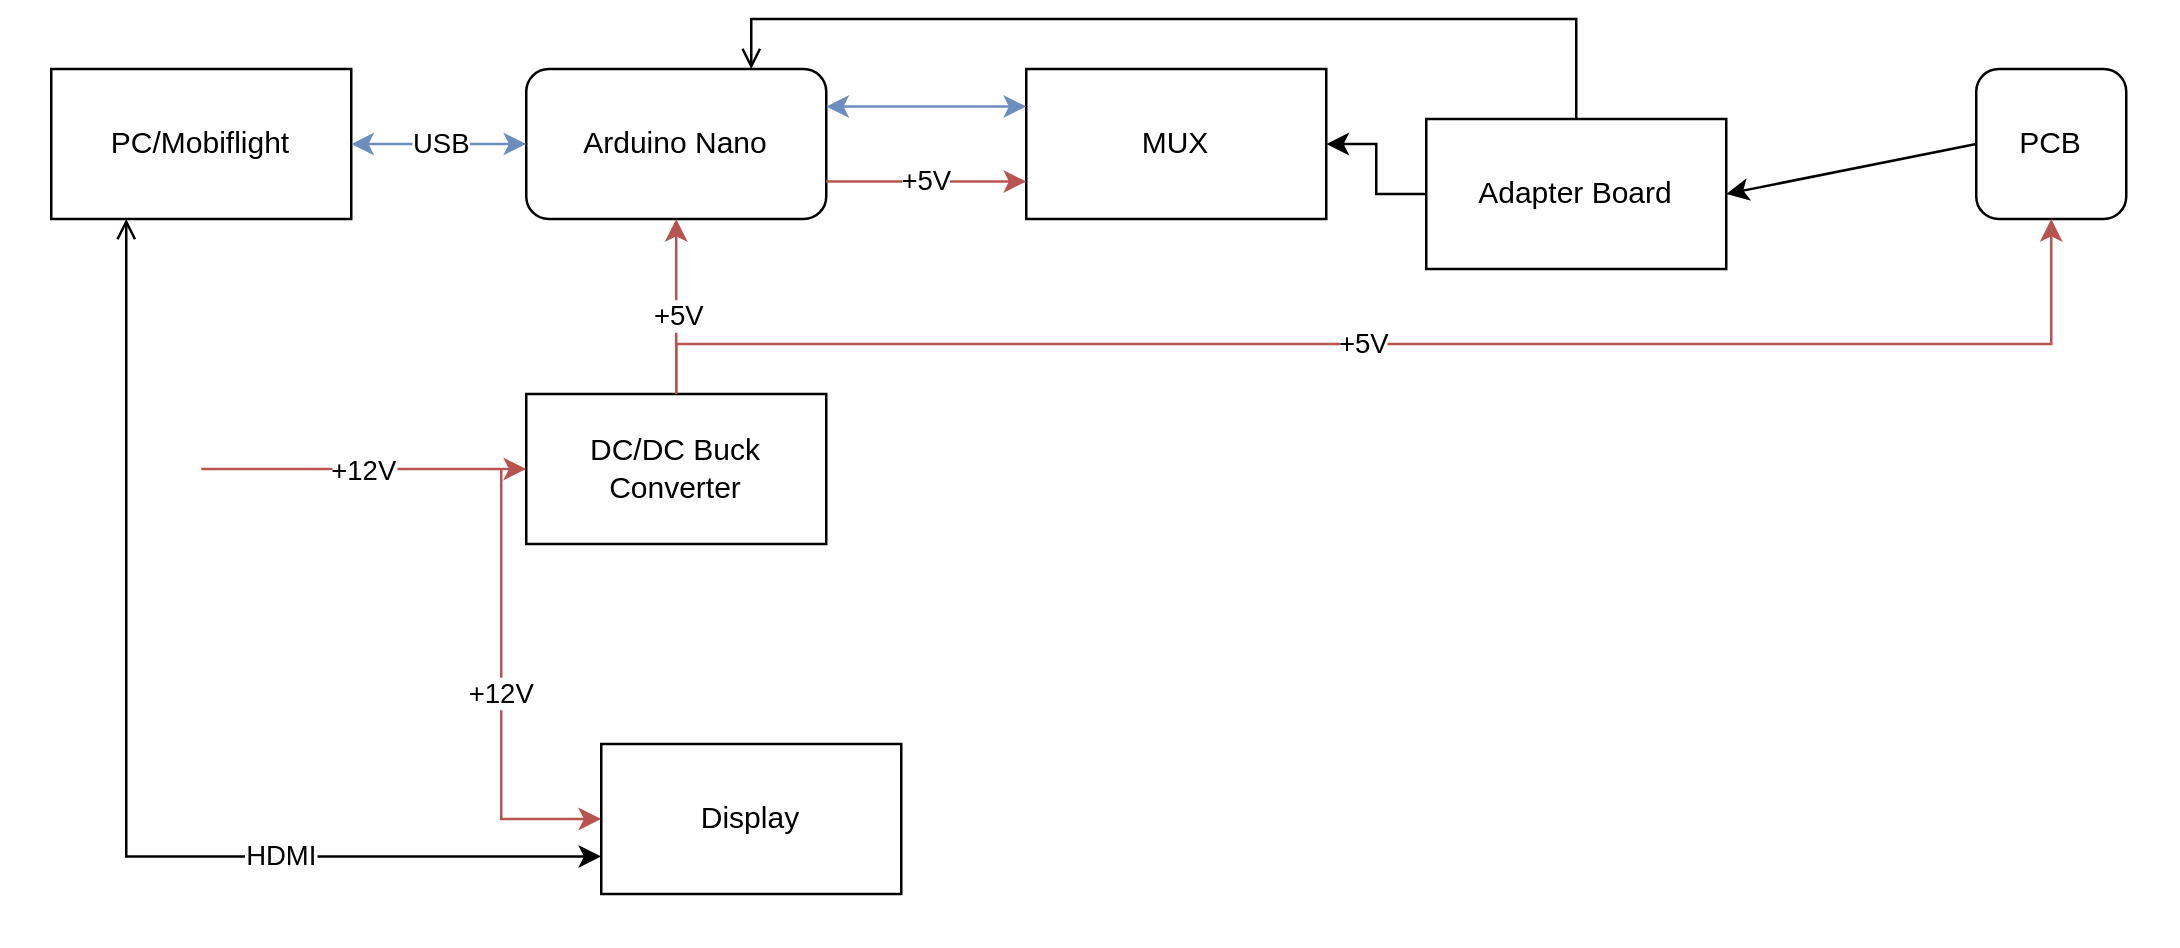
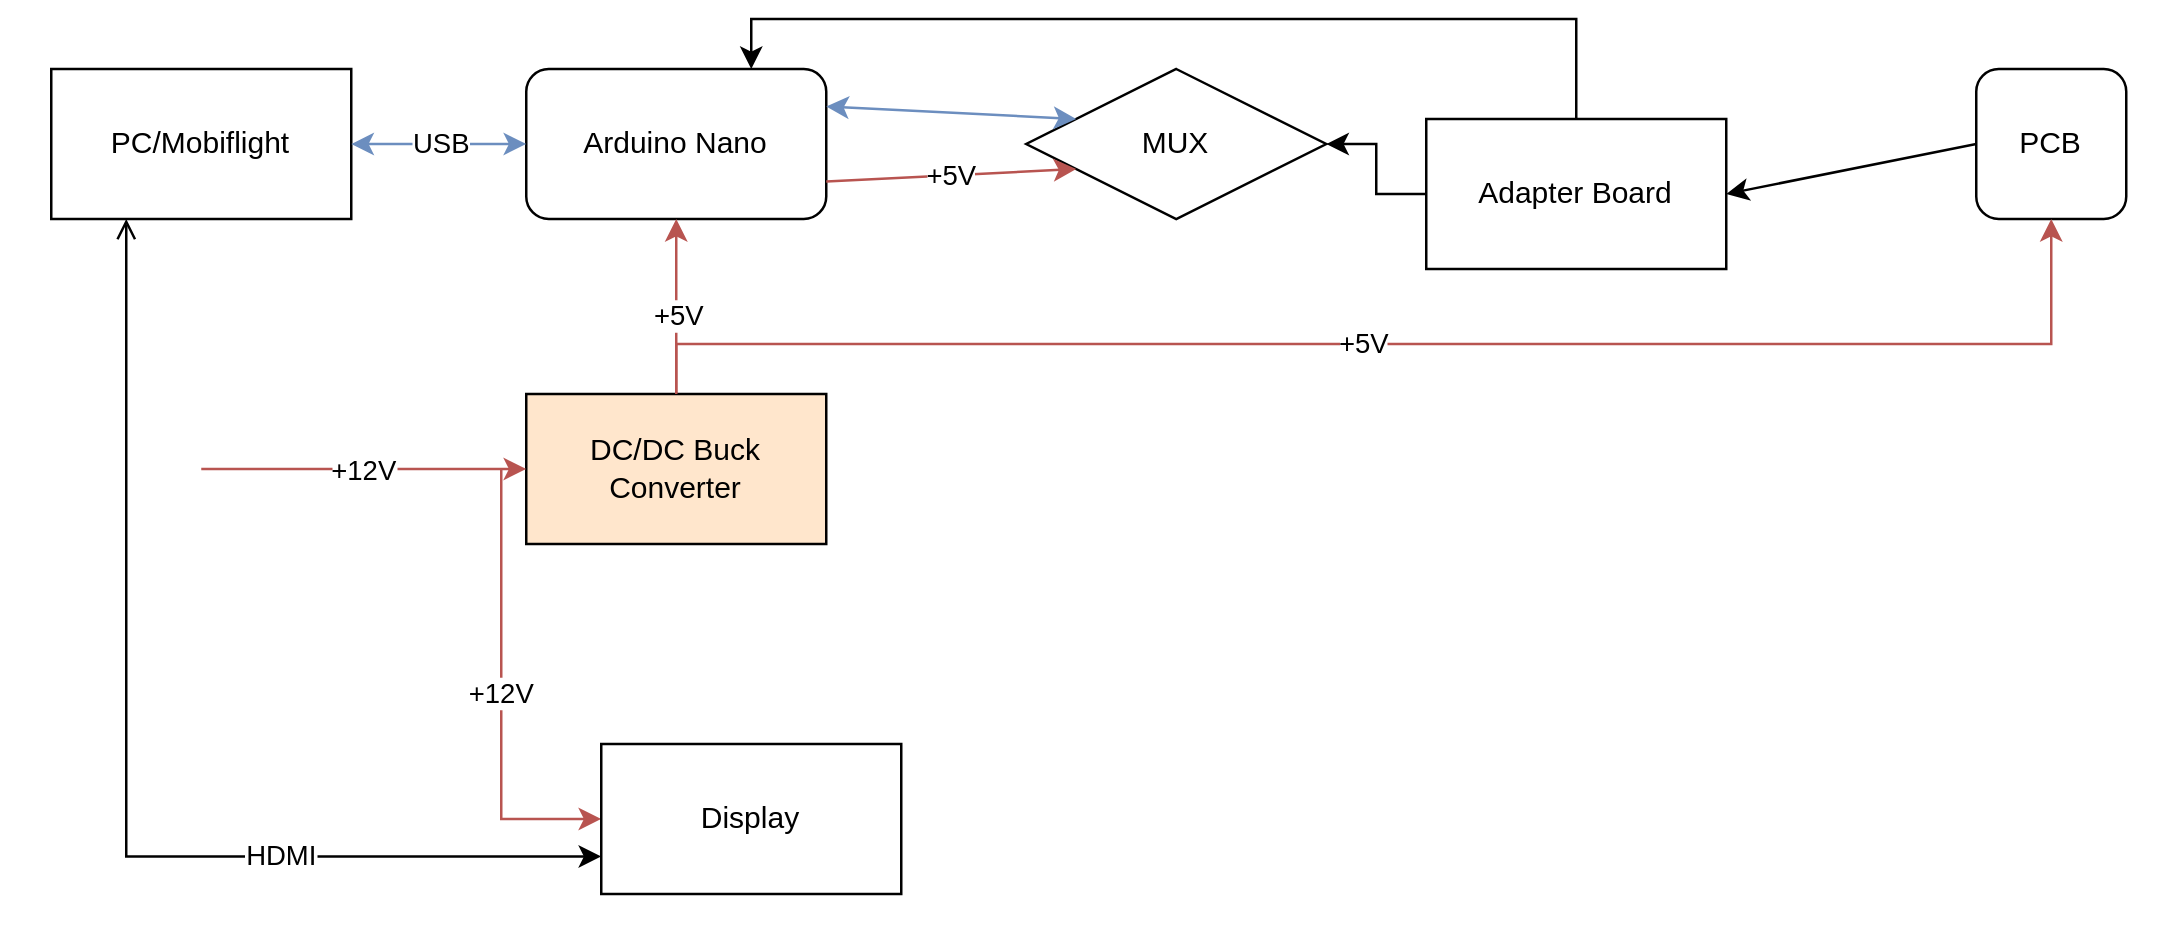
- <mxCell id="23" style="edgeStyle=orthogonalEdgeStyle;rounded=0;orthogonalLoop=1;jettySize=auto;html=1;exitX=0.5;exitY=0;exitDx=0;exitDy=0;entryX=0.75;entryY=0;entryDx=0;entryDy=0;endArrow=open;" parent="1" source="24" target="2" edge="1"><mxGeometry relative="1" as="geometry"><mxPoint x="659.769" y="-40" as="targetPoint" /></mxGeometry></mxCell>
+ <mxCell id="23" style="edgeStyle=orthogonalEdgeStyle;rounded=0;orthogonalLoop=1;jettySize=auto;html=1;exitX=0.5;exitY=0;exitDx=0;exitDy=0;entryX=0.75;entryY=0;entryDx=0;entryDy=0;" parent="1" source="24" target="2" edge="1"><mxGeometry relative="1" as="geometry"><mxPoint x="659.769" y="-40" as="targetPoint" /></mxGeometry></mxCell>
- <mxCell id="4" value="MUX" style="rounded=0;whiteSpace=wrap;html=1;" parent="1" vertex="1"><mxGeometry x="410" y="20" width="120" height="60" as="geometry" /></mxCell>
+ <mxCell id="4" value="MUX" style="rhombus;whiteSpace=wrap;html=1;" parent="1" vertex="1"><mxGeometry x="410" y="20" width="120" height="60" as="geometry" /></mxCell>
- <mxCell id="12" value="DC/DC Buck Converter" style="rounded=0;whiteSpace=wrap;html=1;" parent="1" vertex="1"><mxGeometry x="210" y="150" width="120" height="60" as="geometry" /></mxCell>
+ <mxCell id="12" value="DC/DC Buck Converter" style="rounded=0;whiteSpace=wrap;html=1;fillColor=#ffe6cc;" parent="1" vertex="1"><mxGeometry x="210" y="150" width="120" height="60" as="geometry" /></mxCell>
